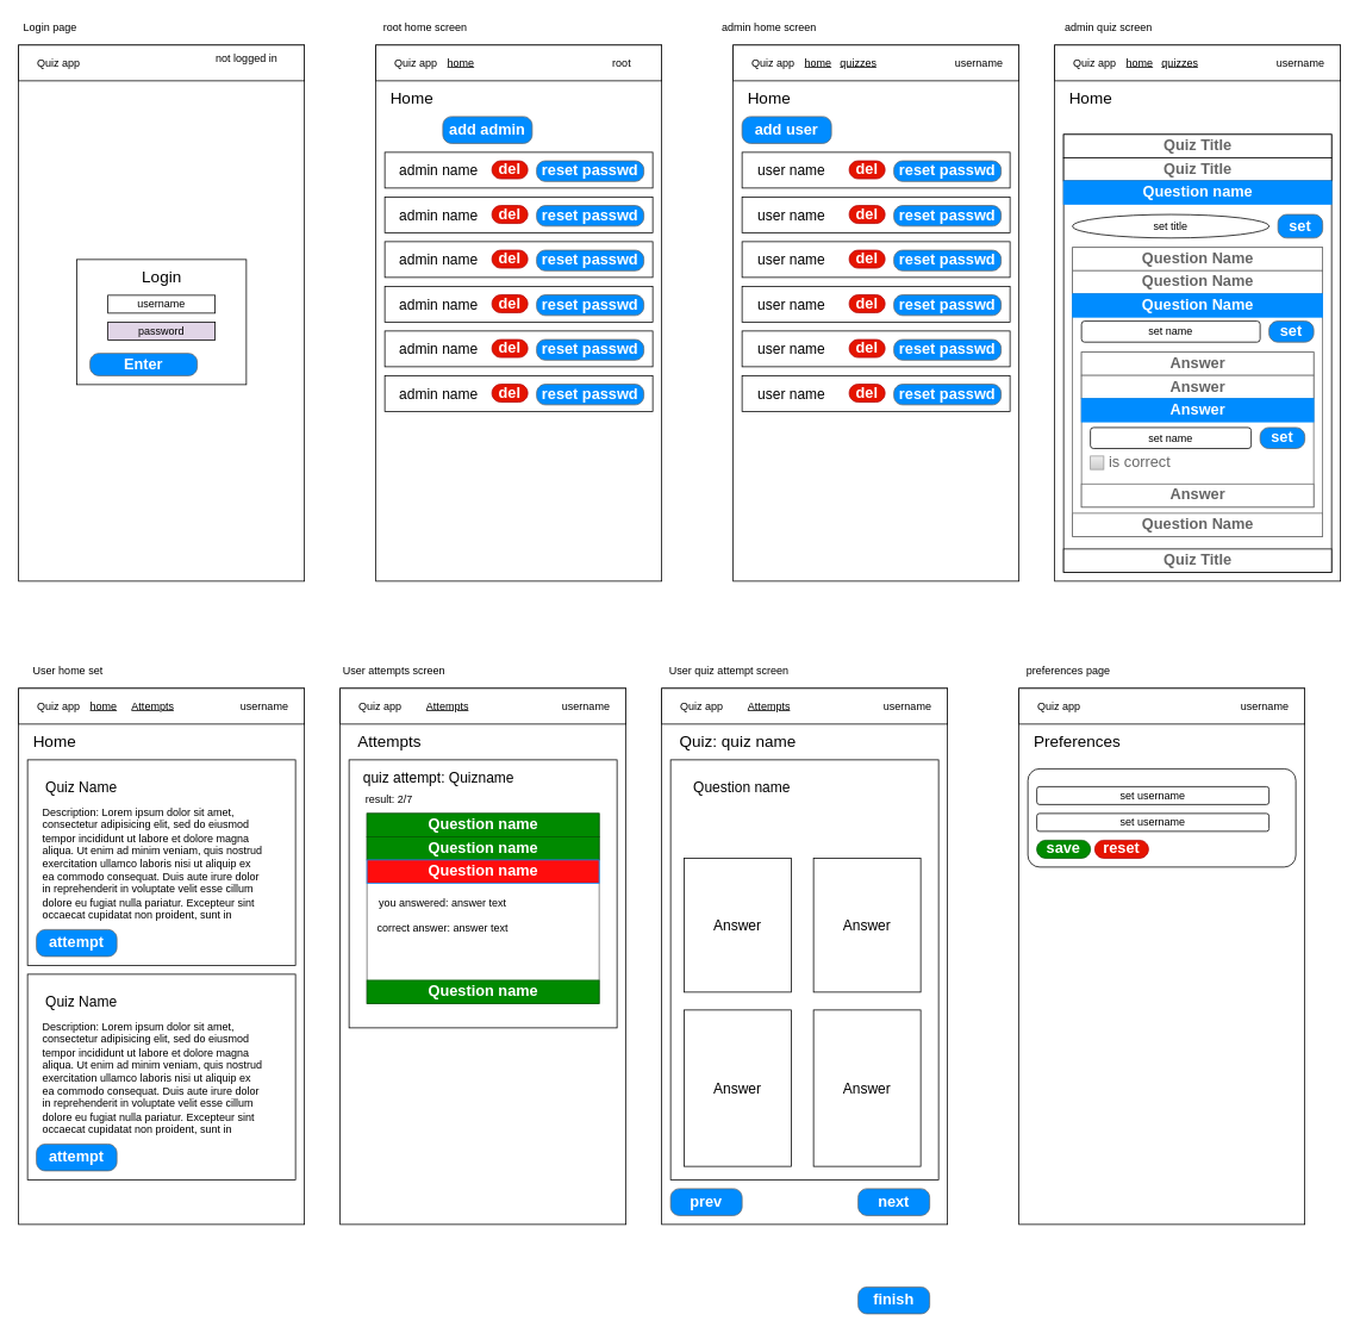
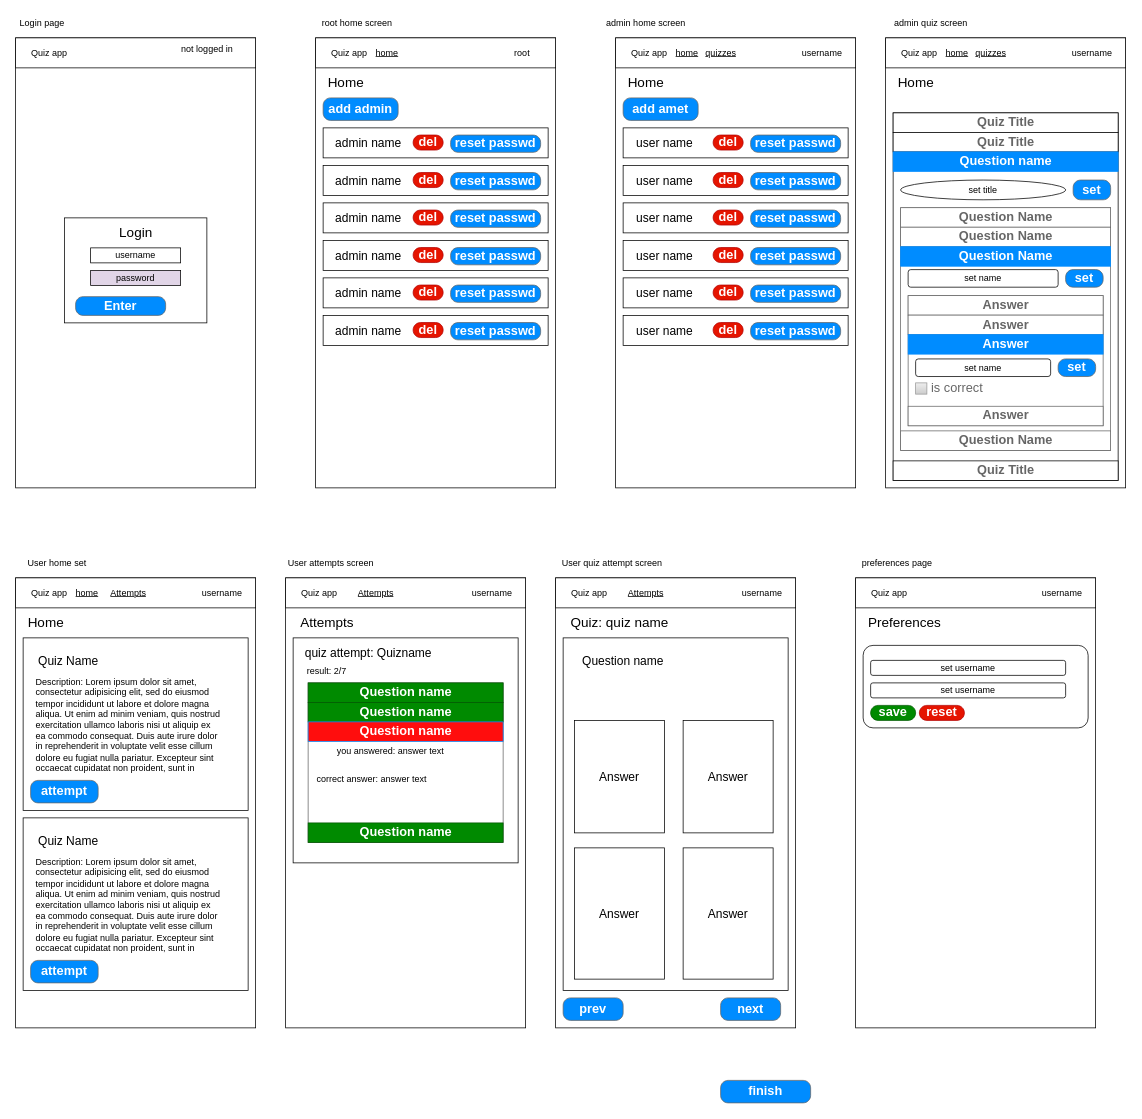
- <mxCell id="60" value="add admin" style="strokeWidth=1;shadow=0;dashed=0;align=center;html=1;shape=mxgraph.mockup.buttons.button;strokeColor=#666666;fontColor=#ffffff;mainText=;buttonStyle=round;fontSize=17;fontStyle=1;fillColor=#008cff;whiteSpace=wrap;" vertex="1" parent="1"><mxGeometry x="495" y="130" width="100" height="30" as="geometry" /></mxCell>
+ <mxCell id="60" value="add admin" style="strokeWidth=1;shadow=0;dashed=0;align=center;html=1;shape=mxgraph.mockup.buttons.button;strokeColor=#666666;fontColor=#ffffff;mainText=;buttonStyle=round;fontSize=17;fontStyle=1;fillColor=#008cff;whiteSpace=wrap;" vertex="1" parent="1"><mxGeometry x="430" y="130" width="100" height="30" as="geometry" /></mxCell>
- <mxCell id="93" value="add user" style="strokeWidth=1;shadow=0;dashed=0;align=center;html=1;shape=mxgraph.mockup.buttons.button;strokeColor=#666666;fontColor=#ffffff;mainText=;buttonStyle=round;fontSize=17;fontStyle=1;fillColor=#008cff;whiteSpace=wrap;" vertex="1" parent="1"><mxGeometry x="830" y="130" width="100" height="30" as="geometry" /></mxCell>
+ <mxCell id="93" value="add amet" style="strokeWidth=1;shadow=0;dashed=0;align=center;html=1;shape=mxgraph.mockup.buttons.button;strokeColor=#666666;fontColor=#ffffff;mainText=;buttonStyle=round;fontSize=17;fontStyle=1;fillColor=#008cff;whiteSpace=wrap;" vertex="1" parent="1"><mxGeometry x="830" y="130" width="100" height="30" as="geometry" /></mxCell>
- <mxCell id="33" value="you answered: answer text" style="text;html=1;strokeColor=none;fillColor=none;align=center;verticalAlign=middle;whiteSpace=wrap;" vertex="1" parent="28"><mxGeometry x="10" y="91.17" width="150" height="18.83" as="geometry" /></mxCell>
+ <mxCell id="33" value="you answered: answer text" style="text;html=1;strokeColor=none;fillColor=none;align=center;verticalAlign=middle;whiteSpace=wrap;" vertex="1" parent="28"><mxGeometry x="35" y="81.17" width="150" height="18.83" as="geometry" /></mxCell>
- <mxCell id="139" value="finish" style="strokeWidth=1;shadow=0;dashed=0;align=center;html=1;shape=mxgraph.mockup.buttons.button;strokeColor=#666666;fontColor=#ffffff;mainText=;buttonStyle=round;fontSize=17;fontStyle=1;fillColor=#008cff;whiteSpace=wrap;" vertex="1" parent="1"><mxGeometry x="960" y="1440" width="80" height="30" as="geometry" /></mxCell>
+ <mxCell id="139" value="finish" style="strokeWidth=1;shadow=0;dashed=0;align=center;html=1;shape=mxgraph.mockup.buttons.button;strokeColor=#666666;fontColor=#ffffff;mainText=;buttonStyle=round;fontSize=17;fontStyle=1;fillColor=#008cff;whiteSpace=wrap;" vertex="1" parent="1"><mxGeometry x="960" y="1440" width="120" height="30" as="geometry" /></mxCell>
